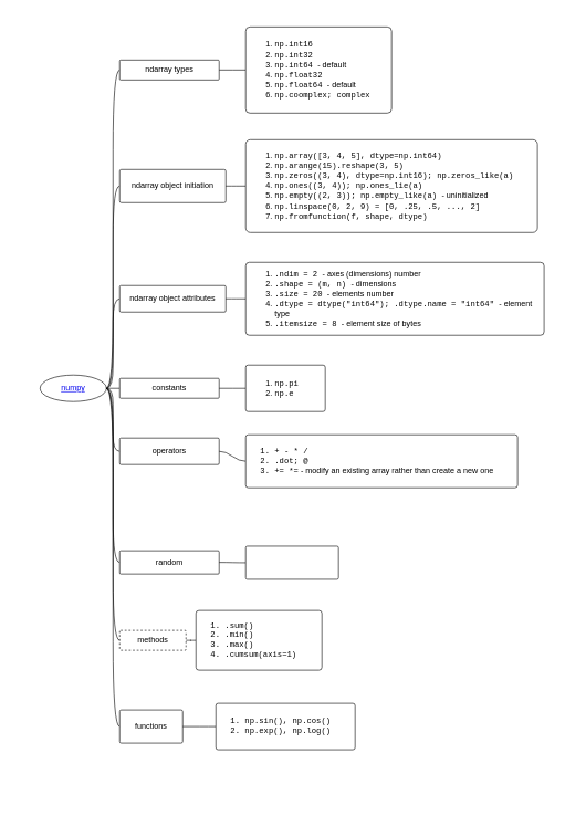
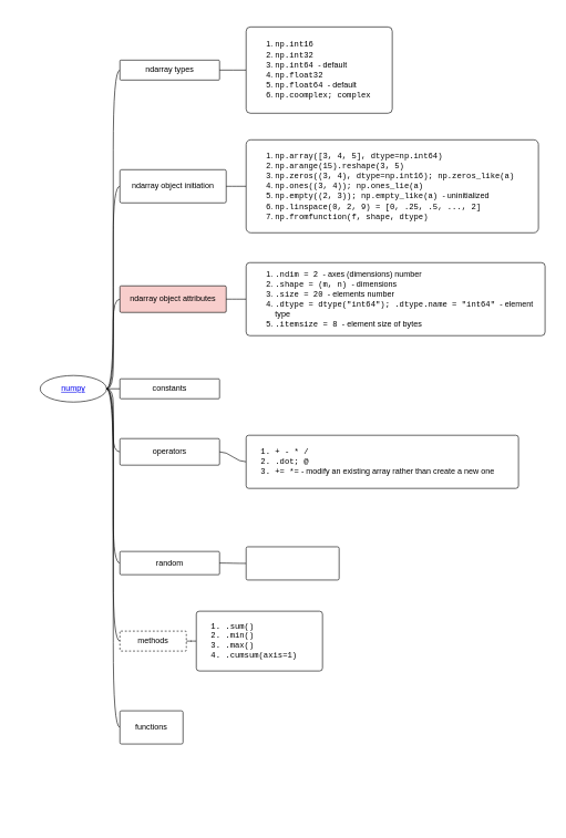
- <mxCell id="7" value="&lt;p&gt;ndarray object attributes&lt;/p&gt;" style="whiteSpace=wrap;html=1;rounded=1;arcSize=5;align=center;verticalAlign=middle;strokeWidth=1;autosize=1;spacing=4;treeFolding=1;treeMoving=1;newEdgeStyle={&quot;edgeStyle&quot;:&quot;entityRelationEdgeStyle&quot;,&quot;startArrow&quot;:&quot;none&quot;,&quot;endArrow&quot;:&quot;none&quot;,&quot;segment&quot;:10,&quot;curved&quot;:1};" parent="2" vertex="1"><mxGeometry x="160" y="410" width="160" height="40" as="geometry" /></mxCell>
+ <mxCell id="7" value="&lt;p&gt;ndarray object attributes&lt;/p&gt;" style="whiteSpace=wrap;html=1;rounded=1;arcSize=5;align=center;verticalAlign=middle;strokeWidth=1;autosize=1;spacing=4;treeFolding=1;treeMoving=1;newEdgeStyle={&quot;edgeStyle&quot;:&quot;entityRelationEdgeStyle&quot;,&quot;startArrow&quot;:&quot;none&quot;,&quot;endArrow&quot;:&quot;none&quot;,&quot;segment&quot;:10,&quot;curved&quot;:1};fillColor=#f8cecc;" parent="2" vertex="1"><mxGeometry x="160" y="410" width="160" height="40" as="geometry" /></mxCell>
- <mxCell id="18" value="" style="edgeStyle=entityRelationEdgeStyle;startArrow=none;endArrow=none;segment=10;curved=1;" parent="2" source="11" target="19" edge="1"><mxGeometry relative="1" as="geometry"><mxPoint x="150" y="350" as="sourcePoint" /></mxGeometry></mxCell>
- <mxCell id="19" value="&lt;div&gt;&lt;ol&gt;&lt;li&gt;&lt;font face=&quot;Courier New&quot;&gt;np.pi&lt;/font&gt;&lt;/li&gt;&lt;li&gt;&lt;font face=&quot;Courier New&quot;&gt;np.e&lt;/font&gt;&lt;/li&gt;&lt;/ol&gt;&lt;/div&gt;" style="whiteSpace=wrap;html=1;rounded=1;arcSize=5;align=left;verticalAlign=middle;strokeWidth=1;autosize=1;spacing=4;treeFolding=1;treeMoving=1;newEdgeStyle={&quot;edgeStyle&quot;:&quot;entityRelationEdgeStyle&quot;,&quot;startArrow&quot;:&quot;none&quot;,&quot;endArrow&quot;:&quot;none&quot;,&quot;segment&quot;:10,&quot;curved&quot;:1};" parent="2" vertex="1"><mxGeometry x="350" y="530" width="120" height="70" as="geometry" /></mxCell>
- <mxCell id="34" value="" style="edgeStyle=entityRelationEdgeStyle;startArrow=none;endArrow=none;segment=10;curved=1;" edge="1" target="35" source="33" parent="2"><mxGeometry relative="1" as="geometry"><mxPoint x="270" y="965" as="sourcePoint" /></mxGeometry></mxCell>
- <mxCell id="35" value="&lt;p&gt;&lt;/p&gt;&lt;ol&gt;&lt;li&gt;np.sin(), np.cos()&lt;/li&gt;&lt;li&gt;np.exp(), np.log()&lt;/li&gt;&lt;/ol&gt;&lt;p&gt;&lt;/p&gt;" style="whiteSpace=wrap;html=1;rounded=1;arcSize=5;align=left;verticalAlign=middle;strokeWidth=1;autosize=1;spacing=4;treeFolding=1;treeMoving=1;newEdgeStyle={&quot;edgeStyle&quot;:&quot;entityRelationEdgeStyle&quot;,&quot;startArrow&quot;:&quot;none&quot;,&quot;endArrow&quot;:&quot;none&quot;,&quot;segment&quot;:10,&quot;curved&quot;:1};fontFamily=Courier New;" vertex="1" parent="2"><mxGeometry x="305" y="1040" width="210" height="70" as="geometry" /></mxCell>
